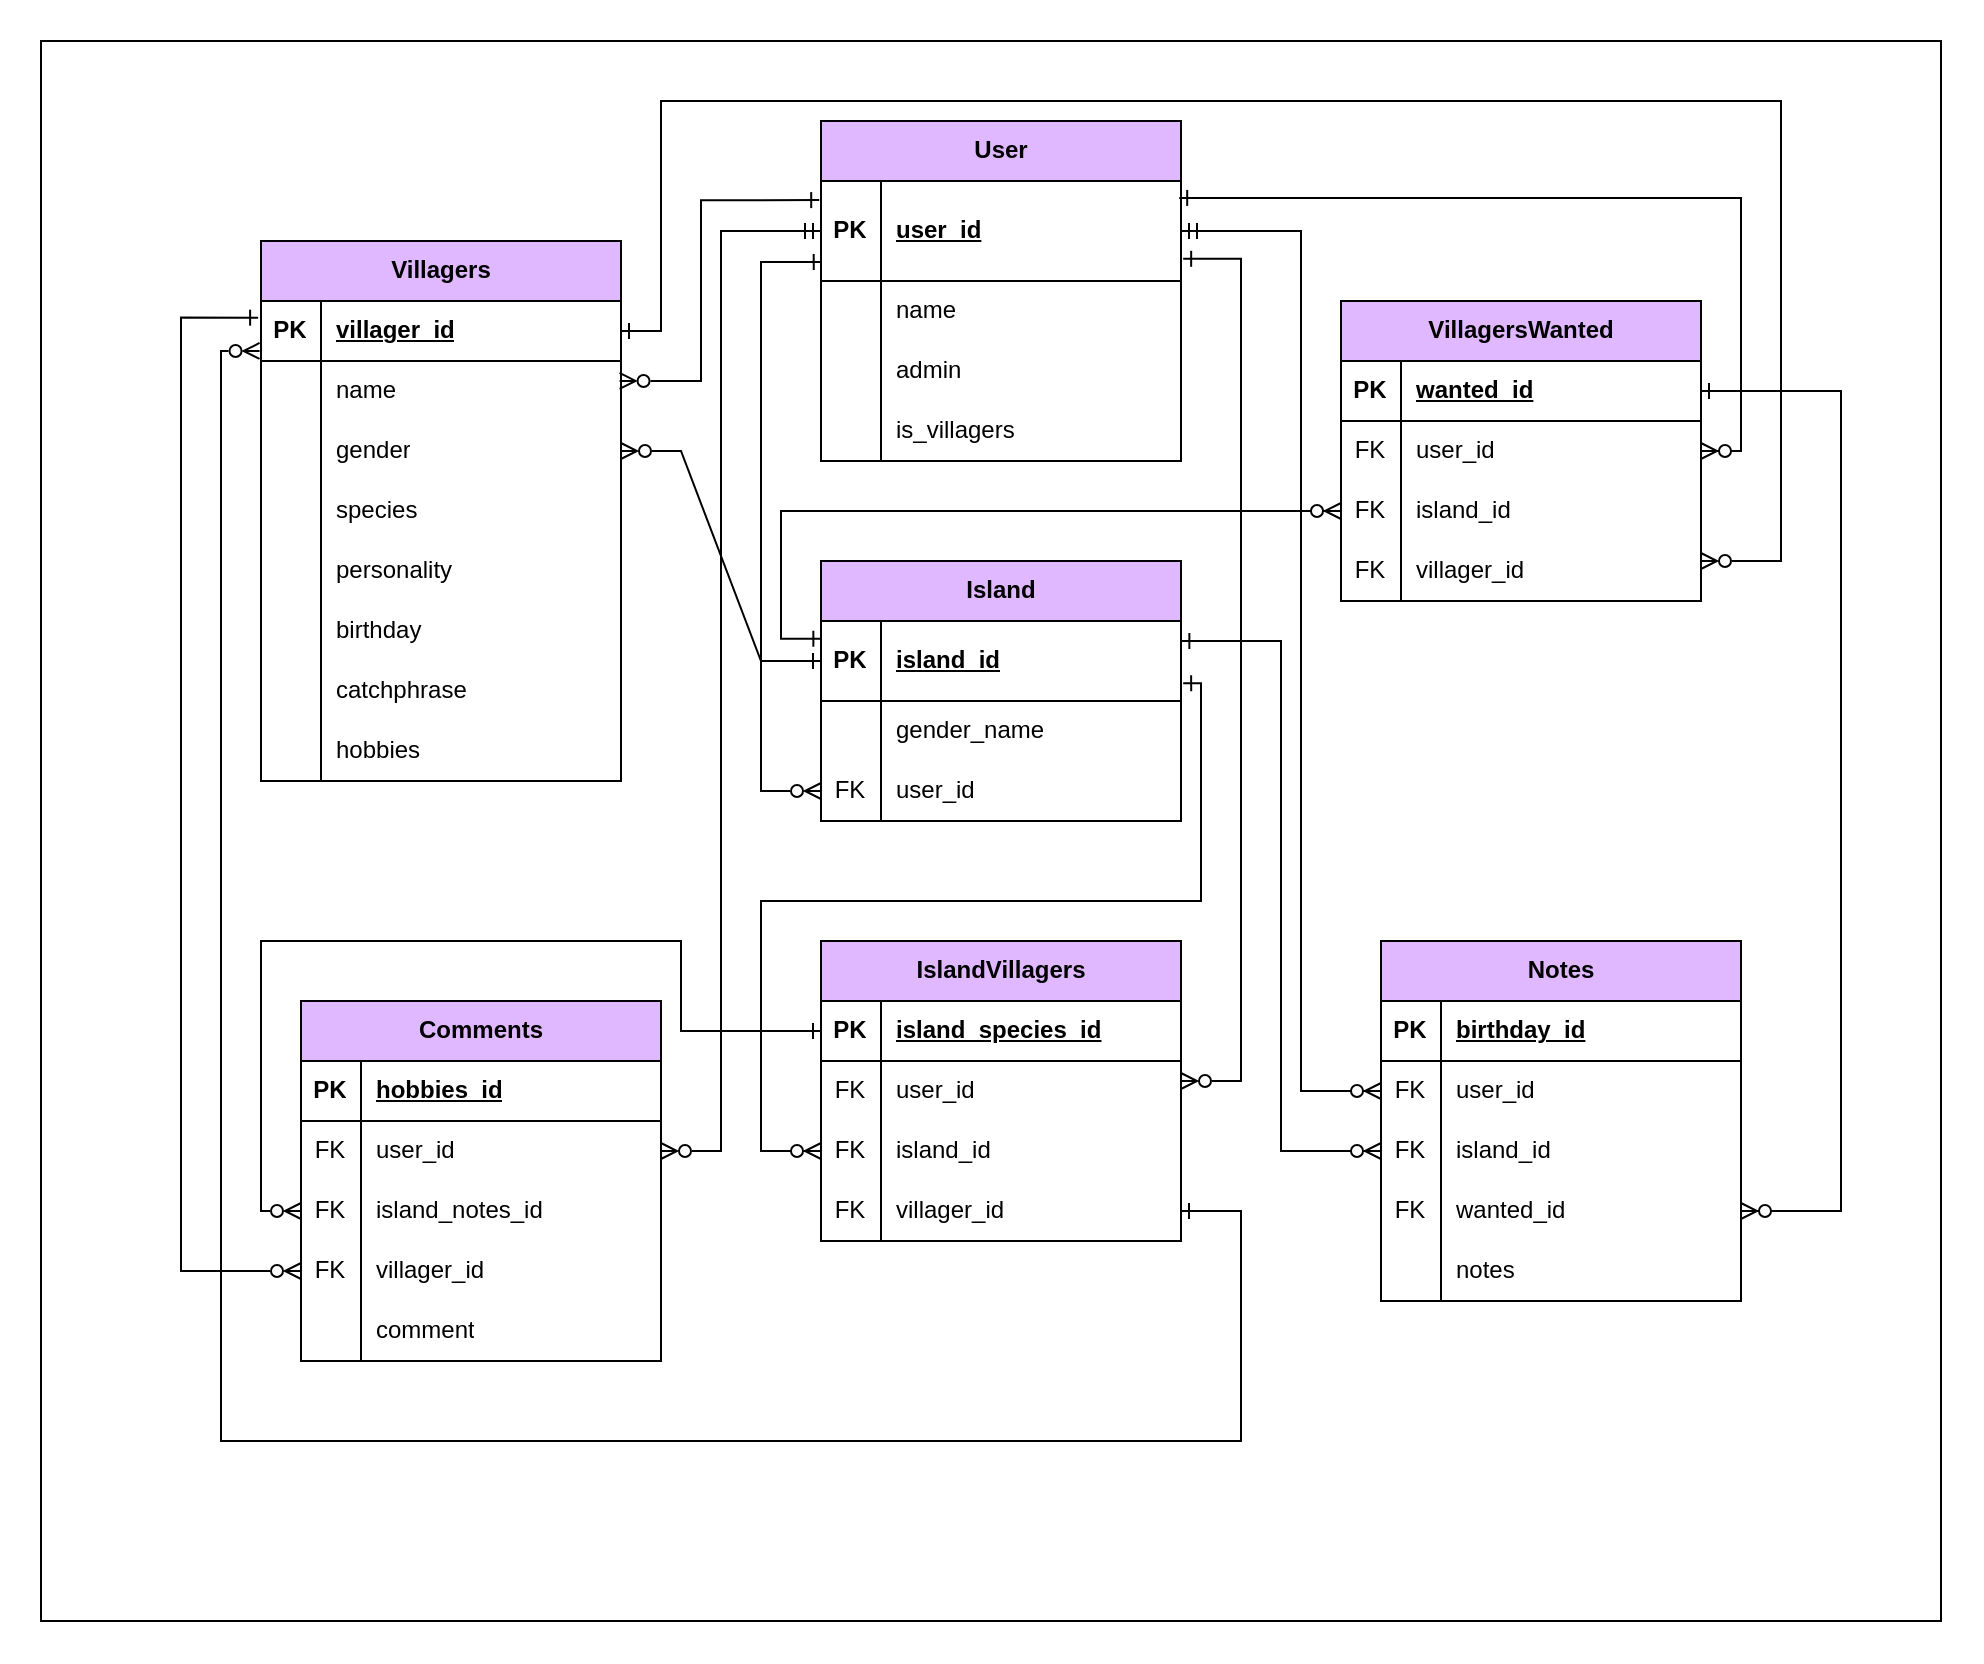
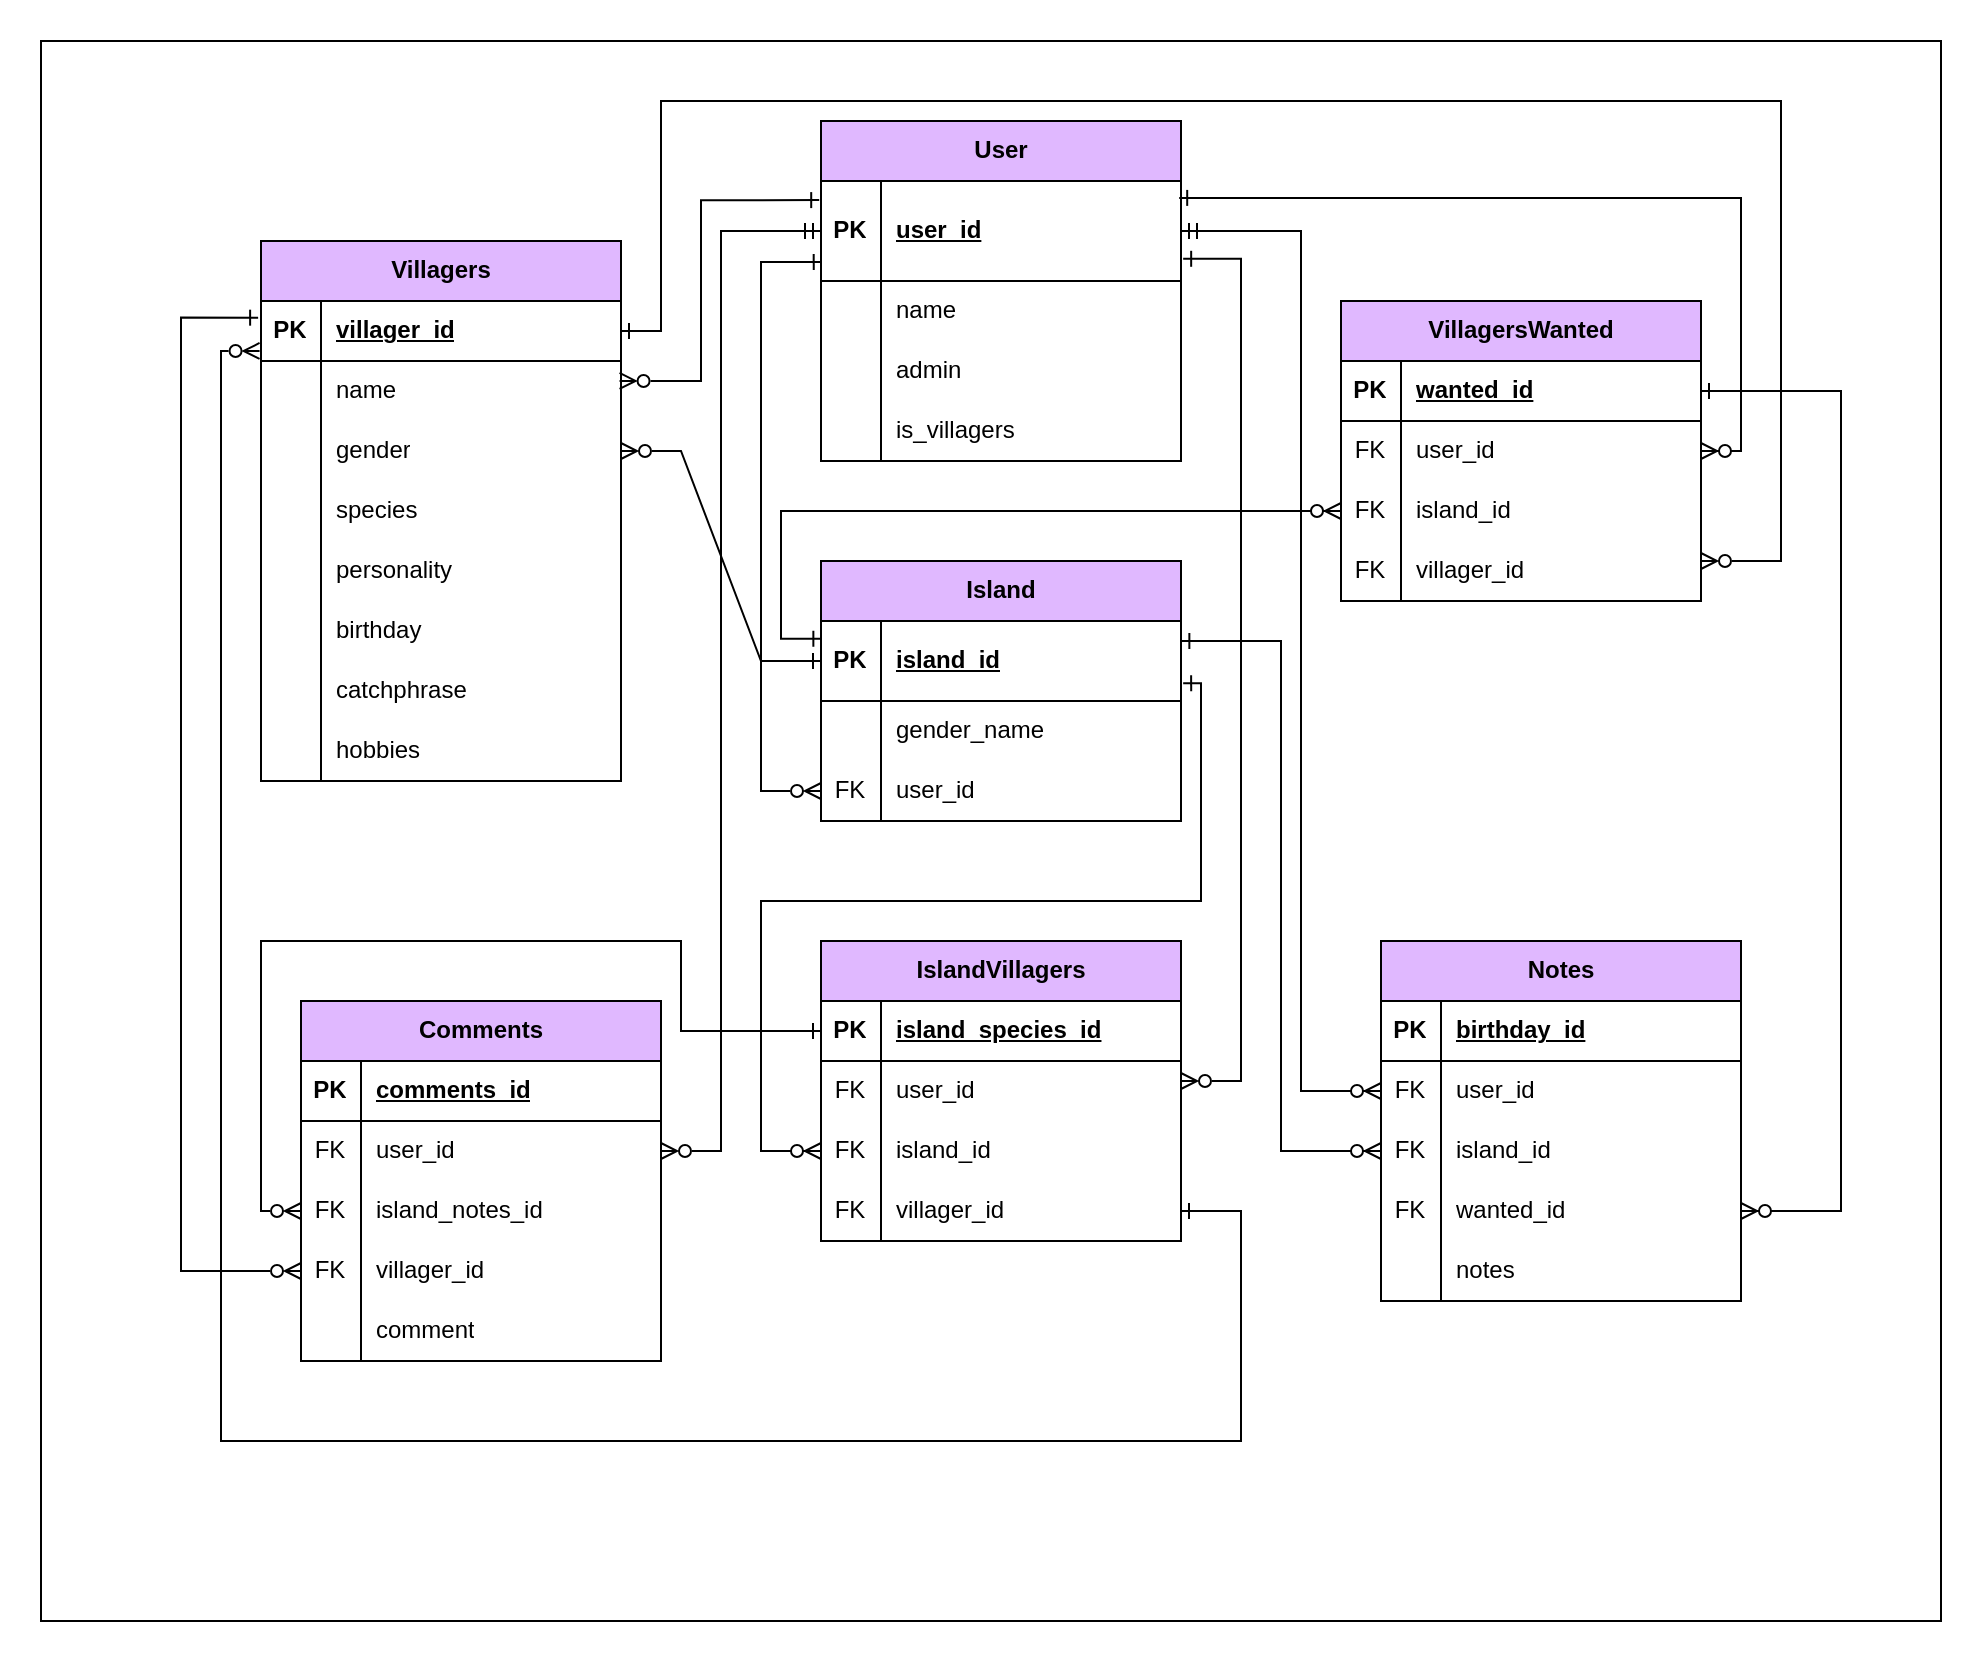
- <mxCell id="54" value="hobbies_id" style="shape=partialRectangle;connectable=0;fillColor=none;top=0;left=0;bottom=0;right=0;align=left;spacingLeft=6;fontStyle=5;overflow=hidden;whiteSpace=wrap;html=1;" vertex="1" parent="52"><mxGeometry x="30" width="150" height="30" as="geometry"><mxRectangle width="150" height="30" as="alternateBounds" /></mxGeometry></mxCell>
+ <mxCell id="54" value="comments_id" style="shape=partialRectangle;connectable=0;fillColor=none;top=0;left=0;bottom=0;right=0;align=left;spacingLeft=6;fontStyle=5;overflow=hidden;whiteSpace=wrap;html=1;" vertex="1" parent="52"><mxGeometry x="30" width="150" height="30" as="geometry"><mxRectangle width="150" height="30" as="alternateBounds" /></mxGeometry></mxCell>
